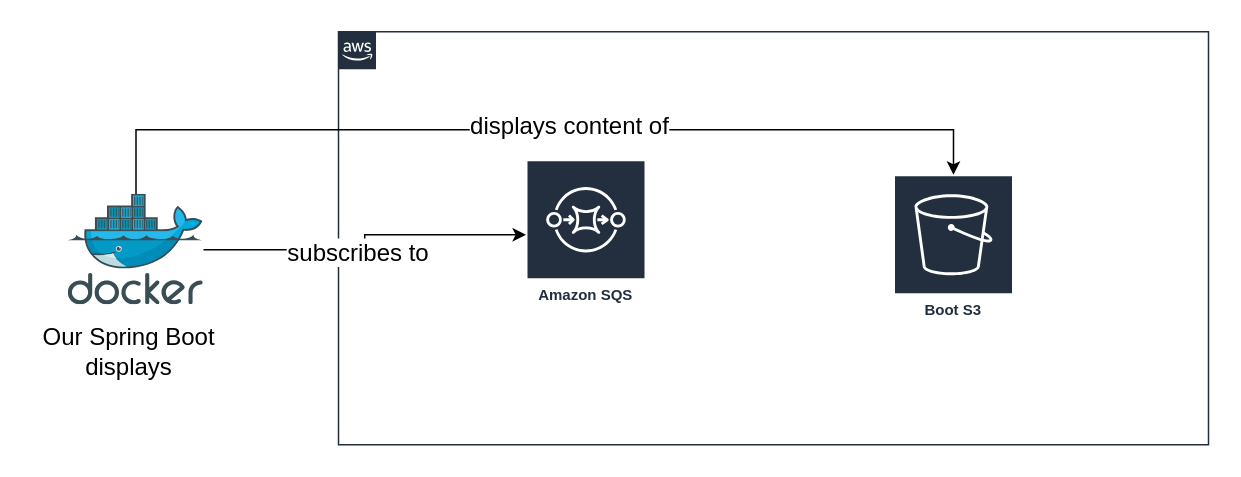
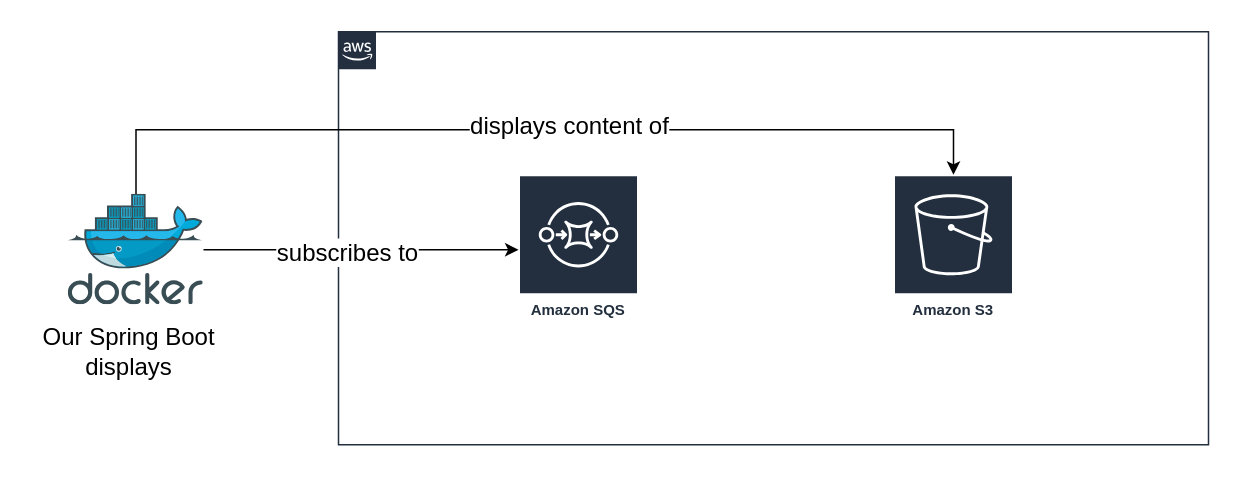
- <mxCell id="4" value="Amazon SQS" style="outlineConnect=0;fontColor=#232F3E;gradientColor=none;strokeColor=#ffffff;fillColor=#232F3E;dashed=0;verticalLabelPosition=middle;verticalAlign=bottom;align=center;html=1;whiteSpace=wrap;fontSize=10;fontStyle=1;spacing=3;shape=mxgraph.aws4.productIcon;prIcon=mxgraph.aws4.sqs;" vertex="1" parent="1"><mxGeometry x="350" y="106" width="80" height="100" as="geometry" /></mxCell>
+ <mxCell id="4" value="Amazon SQS" style="outlineConnect=0;fontColor=#232F3E;gradientColor=none;strokeColor=#ffffff;fillColor=#232F3E;dashed=0;verticalLabelPosition=middle;verticalAlign=bottom;align=center;html=1;whiteSpace=wrap;fontSize=10;fontStyle=1;spacing=3;shape=mxgraph.aws4.productIcon;prIcon=mxgraph.aws4.sqs;" vertex="1" parent="1"><mxGeometry x="345" y="116" width="80" height="100" as="geometry" /></mxCell>
- <mxCell id="3" value="Boot S3" style="outlineConnect=0;fontColor=#232F3E;gradientColor=none;strokeColor=#ffffff;fillColor=#232F3E;dashed=0;verticalLabelPosition=middle;verticalAlign=bottom;align=center;html=1;whiteSpace=wrap;fontSize=10;fontStyle=1;spacing=3;shape=mxgraph.aws4.productIcon;prIcon=mxgraph.aws4.s3;" vertex="1" parent="1"><mxGeometry x="595" y="116" width="80" height="100" as="geometry" /></mxCell>
+ <mxCell id="3" value="Amazon S3" style="outlineConnect=0;fontColor=#232F3E;gradientColor=none;strokeColor=#ffffff;fillColor=#232F3E;dashed=0;verticalLabelPosition=middle;verticalAlign=bottom;align=center;html=1;whiteSpace=wrap;fontSize=10;fontStyle=1;spacing=3;shape=mxgraph.aws4.productIcon;prIcon=mxgraph.aws4.s3;" vertex="1" parent="1"><mxGeometry x="595" y="116" width="80" height="100" as="geometry" /></mxCell>
